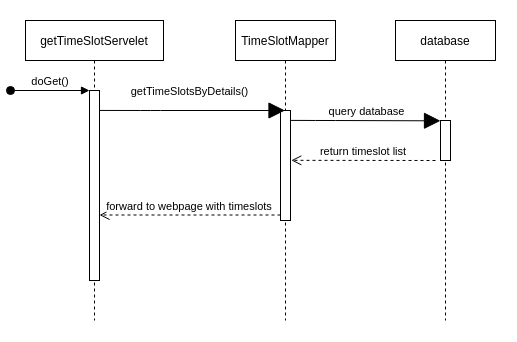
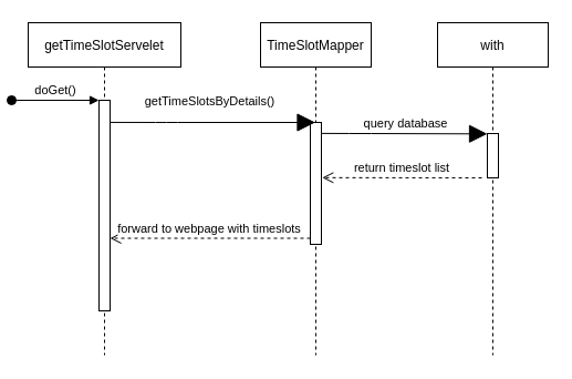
- <mxCell id="8" value="database" style="shape=umlLifeline;perimeter=lifelinePerimeter;container=1;collapsible=0;recursiveResize=0;rounded=0;shadow=0;strokeWidth=1;" vertex="1" parent="1"><mxGeometry x="390" y="20" width="100" height="300" as="geometry" /></mxCell>
+ <mxCell id="8" value="with" style="shape=umlLifeline;perimeter=lifelinePerimeter;container=1;collapsible=0;recursiveResize=0;rounded=0;shadow=0;strokeWidth=1;" vertex="1" parent="1"><mxGeometry x="390" y="20" width="100" height="300" as="geometry" /></mxCell>
